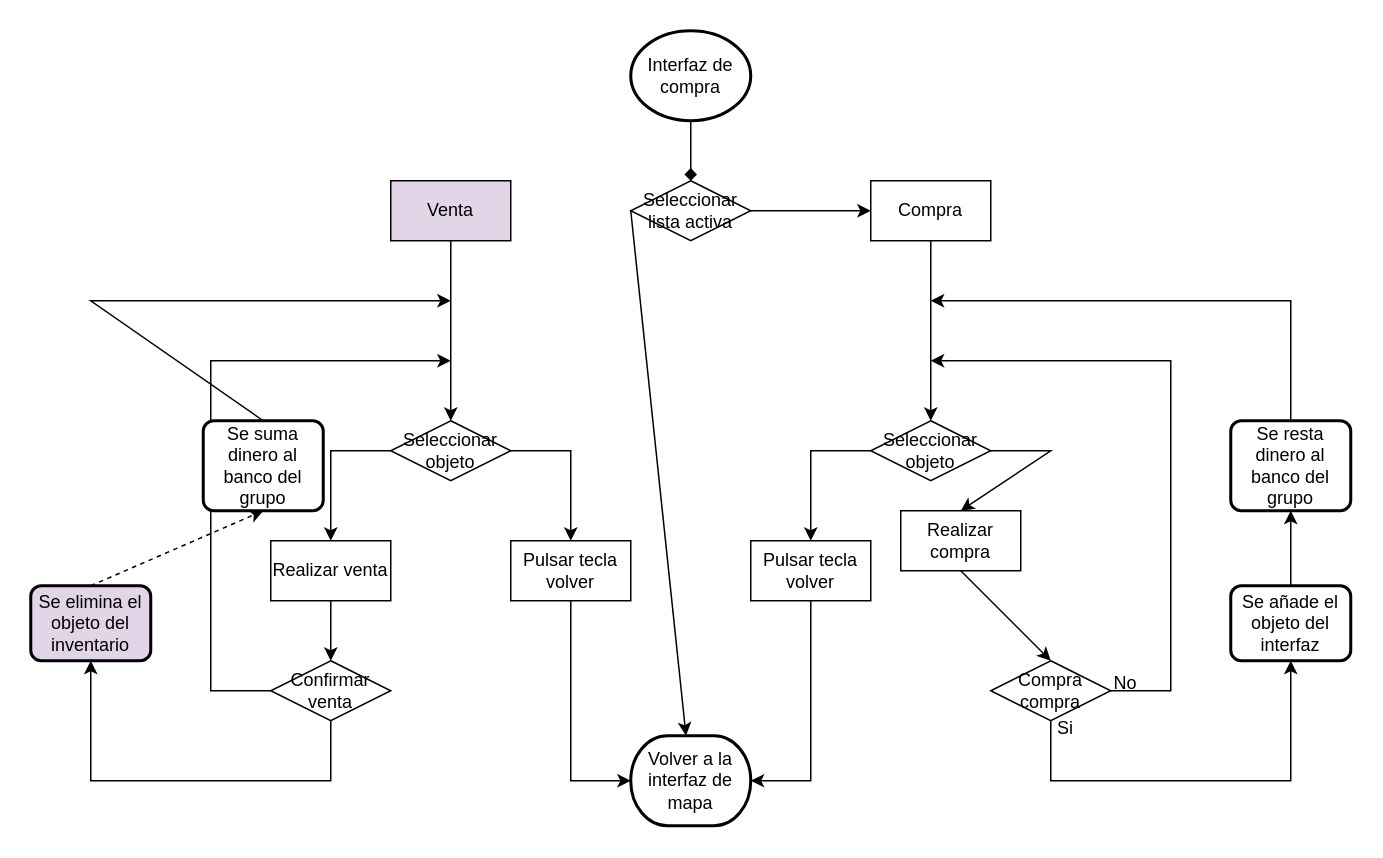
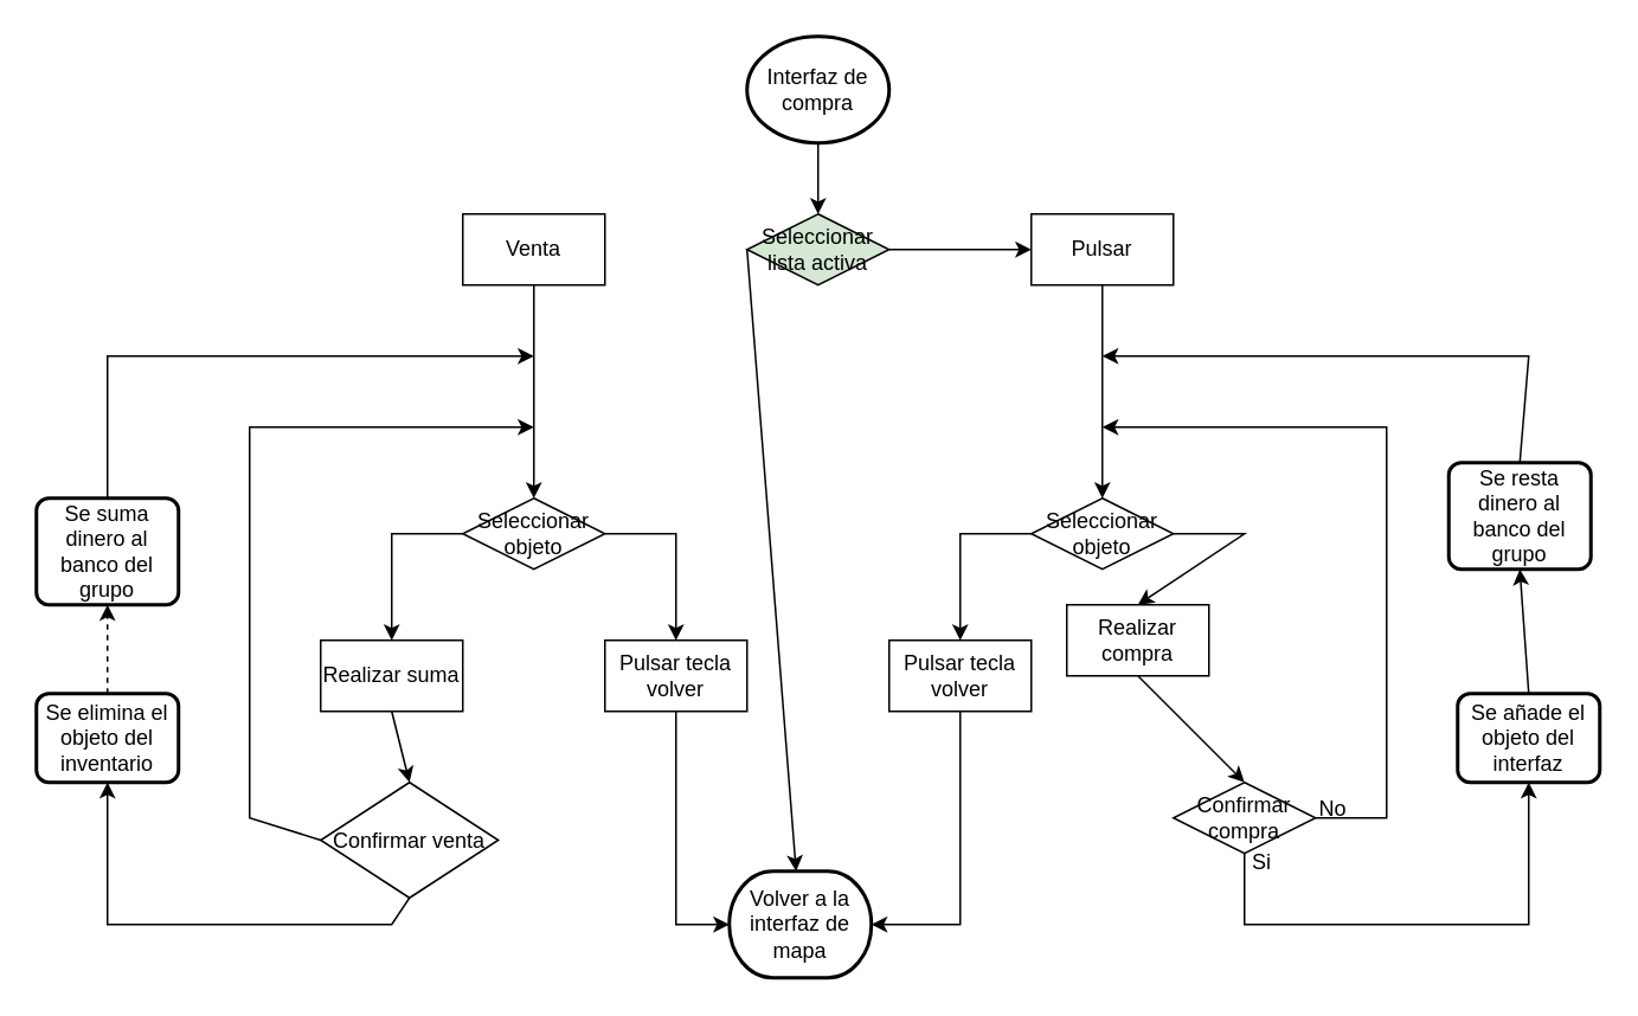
- <mxCell id="11" value="" style="endArrow=diamond;html=1;rounded=0;exitX=0.5;exitY=1;exitDx=0;exitDy=0;exitPerimeter=0;entryX=0.5;entryY=0;entryDx=0;entryDy=0;" parent="1" source="3" target="4" edge="1"><mxGeometry width="50" height="50" relative="1" as="geometry"><mxPoint x="400" y="230" as="sourcePoint" /><mxPoint x="450" y="180" as="targetPoint" /></mxGeometry></mxCell>
+ <mxCell id="11" value="" style="endArrow=classic;html=1;rounded=0;exitX=0.5;exitY=1;exitDx=0;exitDy=0;exitPerimeter=0;entryX=0.5;entryY=0;entryDx=0;entryDy=0;" parent="1" source="3" target="4" edge="1"><mxGeometry width="50" height="50" relative="1" as="geometry"><mxPoint x="400" y="230" as="sourcePoint" /><mxPoint x="450" y="180" as="targetPoint" /></mxGeometry></mxCell>
- <mxCell id="6" value="Venta" style="rounded=0;whiteSpace=wrap;html=1;fillColor=#e1d5e7;" parent="1" vertex="1"><mxGeometry x="260" y="120" width="80" height="40" as="geometry" /></mxCell>
+ <mxCell id="6" value="Venta" style="rounded=0;whiteSpace=wrap;html=1;" parent="1" vertex="1"><mxGeometry x="260" y="120" width="80" height="40" as="geometry" /></mxCell>
- <mxCell id="4" value="Seleccionar lista activa" style="rhombus;whiteSpace=wrap;html=1;" parent="1" vertex="1"><mxGeometry x="420" y="120" width="80" height="40" as="geometry" /></mxCell>
+ <mxCell id="4" value="Seleccionar lista activa" style="rhombus;whiteSpace=wrap;html=1;fillColor=#d5e8d4;" parent="1" vertex="1"><mxGeometry x="420" y="120" width="80" height="40" as="geometry" /></mxCell>
- <mxCell id="5" value="Compra" style="rounded=0;whiteSpace=wrap;html=1;" parent="1" vertex="1"><mxGeometry x="580" y="120" width="80" height="40" as="geometry" /></mxCell>
+ <mxCell id="5" value="Pulsar" style="rounded=0;whiteSpace=wrap;html=1;" parent="1" vertex="1"><mxGeometry x="580" y="120" width="80" height="40" as="geometry" /></mxCell>
- <mxCell id="38" value="Se suma dinero al banco del grupo" style="rounded=1;whiteSpace=wrap;html=1;absoluteArcSize=1;arcSize=14;strokeWidth=2;" parent="1" vertex="1"><mxGeometry x="135" y="280" width="80" height="60" as="geometry" /></mxCell>
+ <mxCell id="38" value="Se suma dinero al banco del grupo" style="rounded=1;whiteSpace=wrap;html=1;absoluteArcSize=1;arcSize=14;strokeWidth=2;" parent="1" vertex="1"><mxGeometry x="20" y="280" width="80" height="60" as="geometry" /></mxCell>
- <mxCell id="19" value="Se resta dinero al banco del grupo" style="rounded=1;whiteSpace=wrap;html=1;absoluteArcSize=1;arcSize=14;strokeWidth=2;" parent="1" vertex="1"><mxGeometry x="820" y="280" width="80" height="60" as="geometry" /></mxCell>
+ <mxCell id="19" value="Se resta dinero al banco del grupo" style="rounded=1;whiteSpace=wrap;html=1;absoluteArcSize=1;arcSize=14;strokeWidth=2;" parent="1" vertex="1"><mxGeometry x="815" y="260" width="80" height="60" as="geometry" /></mxCell>
- <mxCell id="26" value="Realizar venta" style="rounded=0;whiteSpace=wrap;html=1;" parent="1" vertex="1"><mxGeometry x="180" y="360" width="80" height="40" as="geometry" /></mxCell>
+ <mxCell id="26" value="Realizar suma" style="rounded=0;whiteSpace=wrap;html=1;" parent="1" vertex="1"><mxGeometry x="180" y="360" width="80" height="40" as="geometry" /></mxCell>
- <mxCell id="37" value="Se elimina el objeto del inventario" style="rounded=1;whiteSpace=wrap;html=1;absoluteArcSize=1;arcSize=14;strokeWidth=2;fillColor=#e1d5e7;" parent="1" vertex="1"><mxGeometry x="20" y="390" width="80" height="50" as="geometry" /></mxCell>
+ <mxCell id="37" value="Se elimina el objeto del inventario" style="rounded=1;whiteSpace=wrap;html=1;absoluteArcSize=1;arcSize=14;strokeWidth=2;" parent="1" vertex="1"><mxGeometry x="20" y="390" width="80" height="50" as="geometry" /></mxCell>
- <mxCell id="28" value="Confirmar venta" style="rhombus;whiteSpace=wrap;html=1;" parent="1" vertex="1"><mxGeometry x="180" y="440" width="80" height="40" as="geometry" /></mxCell>
+ <mxCell id="28" value="Confirmar venta" style="rhombus;whiteSpace=wrap;html=1;" parent="1" vertex="1"><mxGeometry x="180" y="440" width="100" height="65" as="geometry" /></mxCell>
- <mxCell id="10" value="Compra compra" style="rhombus;whiteSpace=wrap;html=1;" parent="1" vertex="1"><mxGeometry x="660" y="440" width="80" height="40" as="geometry" /></mxCell>
+ <mxCell id="10" value="Confirmar compra" style="rhombus;whiteSpace=wrap;html=1;" parent="1" vertex="1"><mxGeometry x="660" y="440" width="80" height="40" as="geometry" /></mxCell>
- <mxCell id="24" value="Volver a la interfaz de mapa" style="strokeWidth=2;html=1;shape=mxgraph.flowchart.terminator;whiteSpace=wrap;" parent="1" vertex="1"><mxGeometry x="420" y="490" width="80" height="60" as="geometry" /></mxCell>
+ <mxCell id="24" value="Volver a la interfaz de mapa" style="strokeWidth=2;html=1;shape=mxgraph.flowchart.terminator;whiteSpace=wrap;" parent="1" vertex="1"><mxGeometry x="410" y="490" width="80" height="60" as="geometry" /></mxCell>
